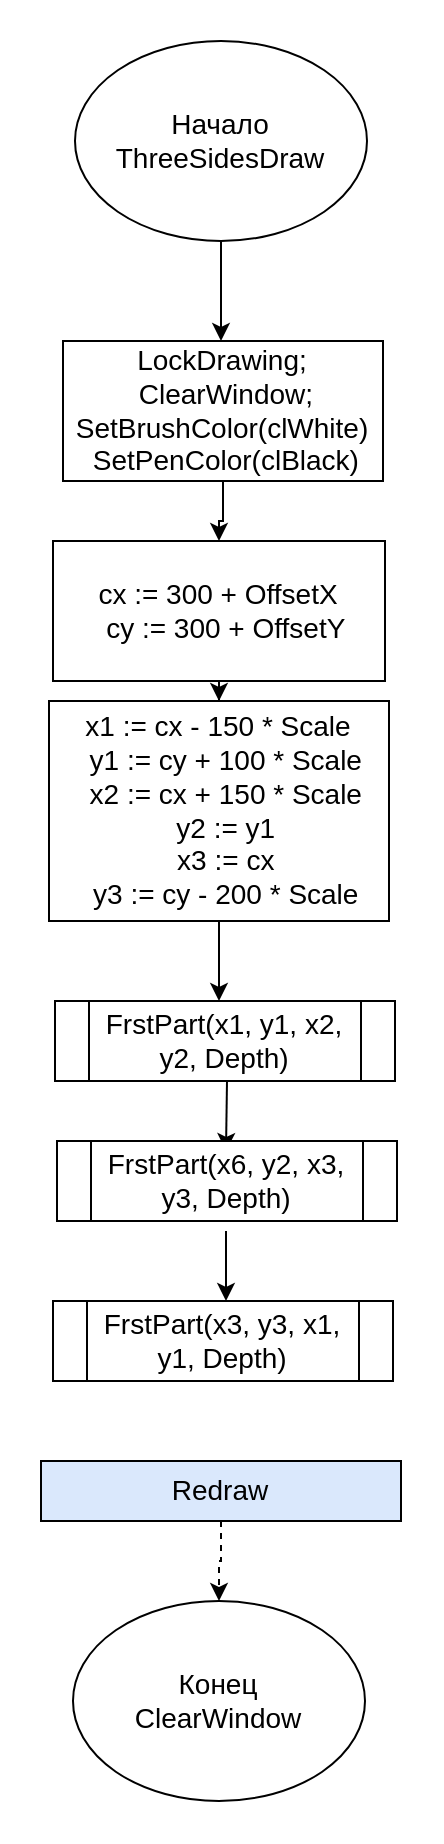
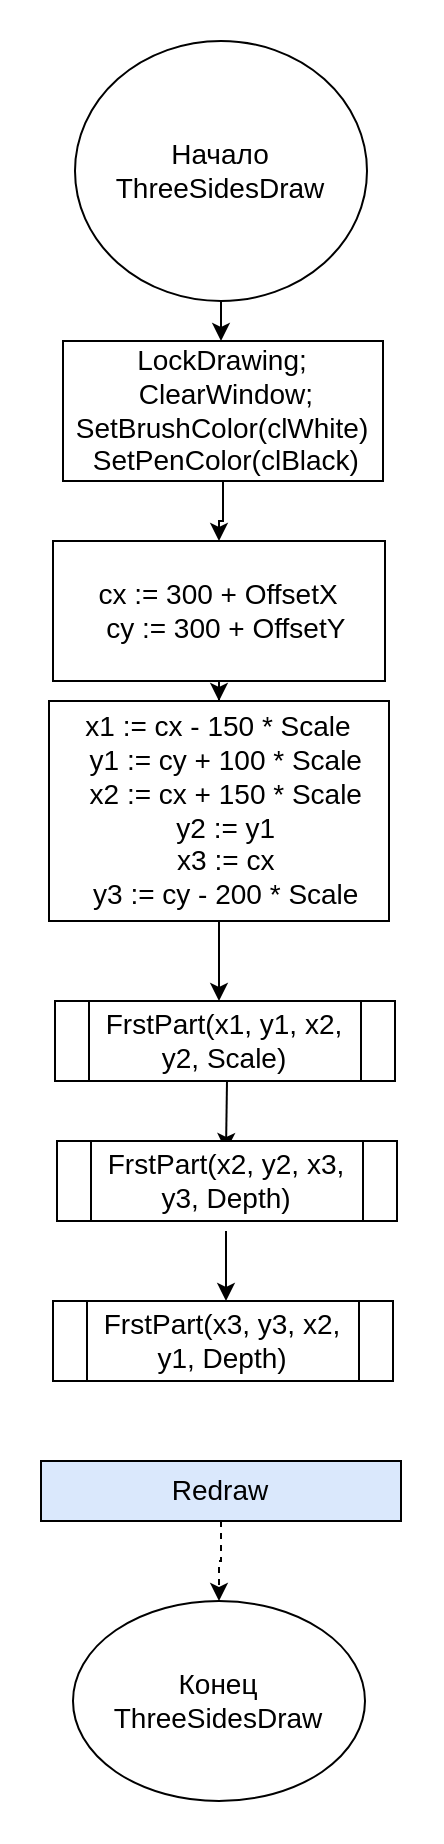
- <mxCell id="3" value="&lt;font style=&quot;font-size: 14px;&quot;&gt;Начало&lt;/font&gt;&lt;div&gt;&lt;font style=&quot;font-size: 14px;&quot;&gt;ThreeSidesDraw&lt;/font&gt;&lt;/div&gt;" style="ellipse;whiteSpace=wrap;html=1;" vertex="1" parent="1"><mxGeometry x="37" y="20" width="146" height="100" as="geometry" /></mxCell>
+ <mxCell id="3" value="&lt;font style=&quot;font-size: 14px;&quot;&gt;Начало&lt;/font&gt;&lt;div&gt;&lt;font style=&quot;font-size: 14px;&quot;&gt;ThreeSidesDraw&lt;/font&gt;&lt;/div&gt;" style="ellipse;whiteSpace=wrap;html=1;" vertex="1" parent="1"><mxGeometry x="37" y="20" width="146" height="130" as="geometry" /></mxCell>
- <mxCell id="11" value="&lt;span style=&quot;font-size: 14px;&quot;&gt;FrstPart(x1, y1, x2, y2, Depth)&lt;/span&gt;" style="shape=process;whiteSpace=wrap;html=1;backgroundOutline=1;" vertex="1" parent="1"><mxGeometry x="27" y="500" width="170" height="40" as="geometry" /></mxCell>
+ <mxCell id="11" value="&lt;span style=&quot;font-size: 14px;&quot;&gt;FrstPart(x1, y1, x2, y2, Scale)&lt;/span&gt;" style="shape=process;whiteSpace=wrap;html=1;backgroundOutline=1;" vertex="1" parent="1"><mxGeometry x="27" y="500" width="170" height="40" as="geometry" /></mxCell>
- <mxCell id="12" value="&lt;span style=&quot;font-size: 14px;&quot;&gt;FrstPart(x6, y2, x3, y3, Depth)&lt;/span&gt;" style="shape=process;whiteSpace=wrap;html=1;backgroundOutline=1;" vertex="1" parent="1"><mxGeometry x="28" y="570" width="170" height="40" as="geometry" /></mxCell>
+ <mxCell id="12" value="&lt;span style=&quot;font-size: 14px;&quot;&gt;FrstPart(x2, y2, x3, y3, Depth)&lt;/span&gt;" style="shape=process;whiteSpace=wrap;html=1;backgroundOutline=1;" vertex="1" parent="1"><mxGeometry x="28" y="570" width="170" height="40" as="geometry" /></mxCell>
- <mxCell id="13" value="&lt;span style=&quot;font-size: 14px;&quot;&gt;FrstPart(x3, y3, x1, y1, Depth)&lt;/span&gt;" style="shape=process;whiteSpace=wrap;html=1;backgroundOutline=1;" vertex="1" parent="1"><mxGeometry x="26" y="650" width="170" height="40" as="geometry" /></mxCell>
+ <mxCell id="13" value="&lt;span style=&quot;font-size: 14px;&quot;&gt;FrstPart(x3, y3, x2, y1, Depth)&lt;/span&gt;" style="shape=process;whiteSpace=wrap;html=1;backgroundOutline=1;" vertex="1" parent="1"><mxGeometry x="26" y="650" width="170" height="40" as="geometry" /></mxCell>
- <mxCell id="10" value="&lt;font style=&quot;font-size: 14px;&quot;&gt;Конец&lt;/font&gt;&lt;div&gt;&lt;span style=&quot;font-size: 14px;&quot;&gt;ClearWindow&lt;/span&gt;&lt;/div&gt;" style="ellipse;whiteSpace=wrap;html=1;" vertex="1" parent="1"><mxGeometry x="36" y="800" width="146" height="100" as="geometry" /></mxCell>
+ <mxCell id="10" value="&lt;font style=&quot;font-size: 14px;&quot;&gt;Конец&lt;/font&gt;&lt;div&gt;&lt;span style=&quot;font-size: 14px;&quot;&gt;ThreeSidesDraw&lt;/span&gt;&lt;/div&gt;" style="ellipse;whiteSpace=wrap;html=1;" vertex="1" parent="1"><mxGeometry x="36" y="800" width="146" height="100" as="geometry" /></mxCell>
